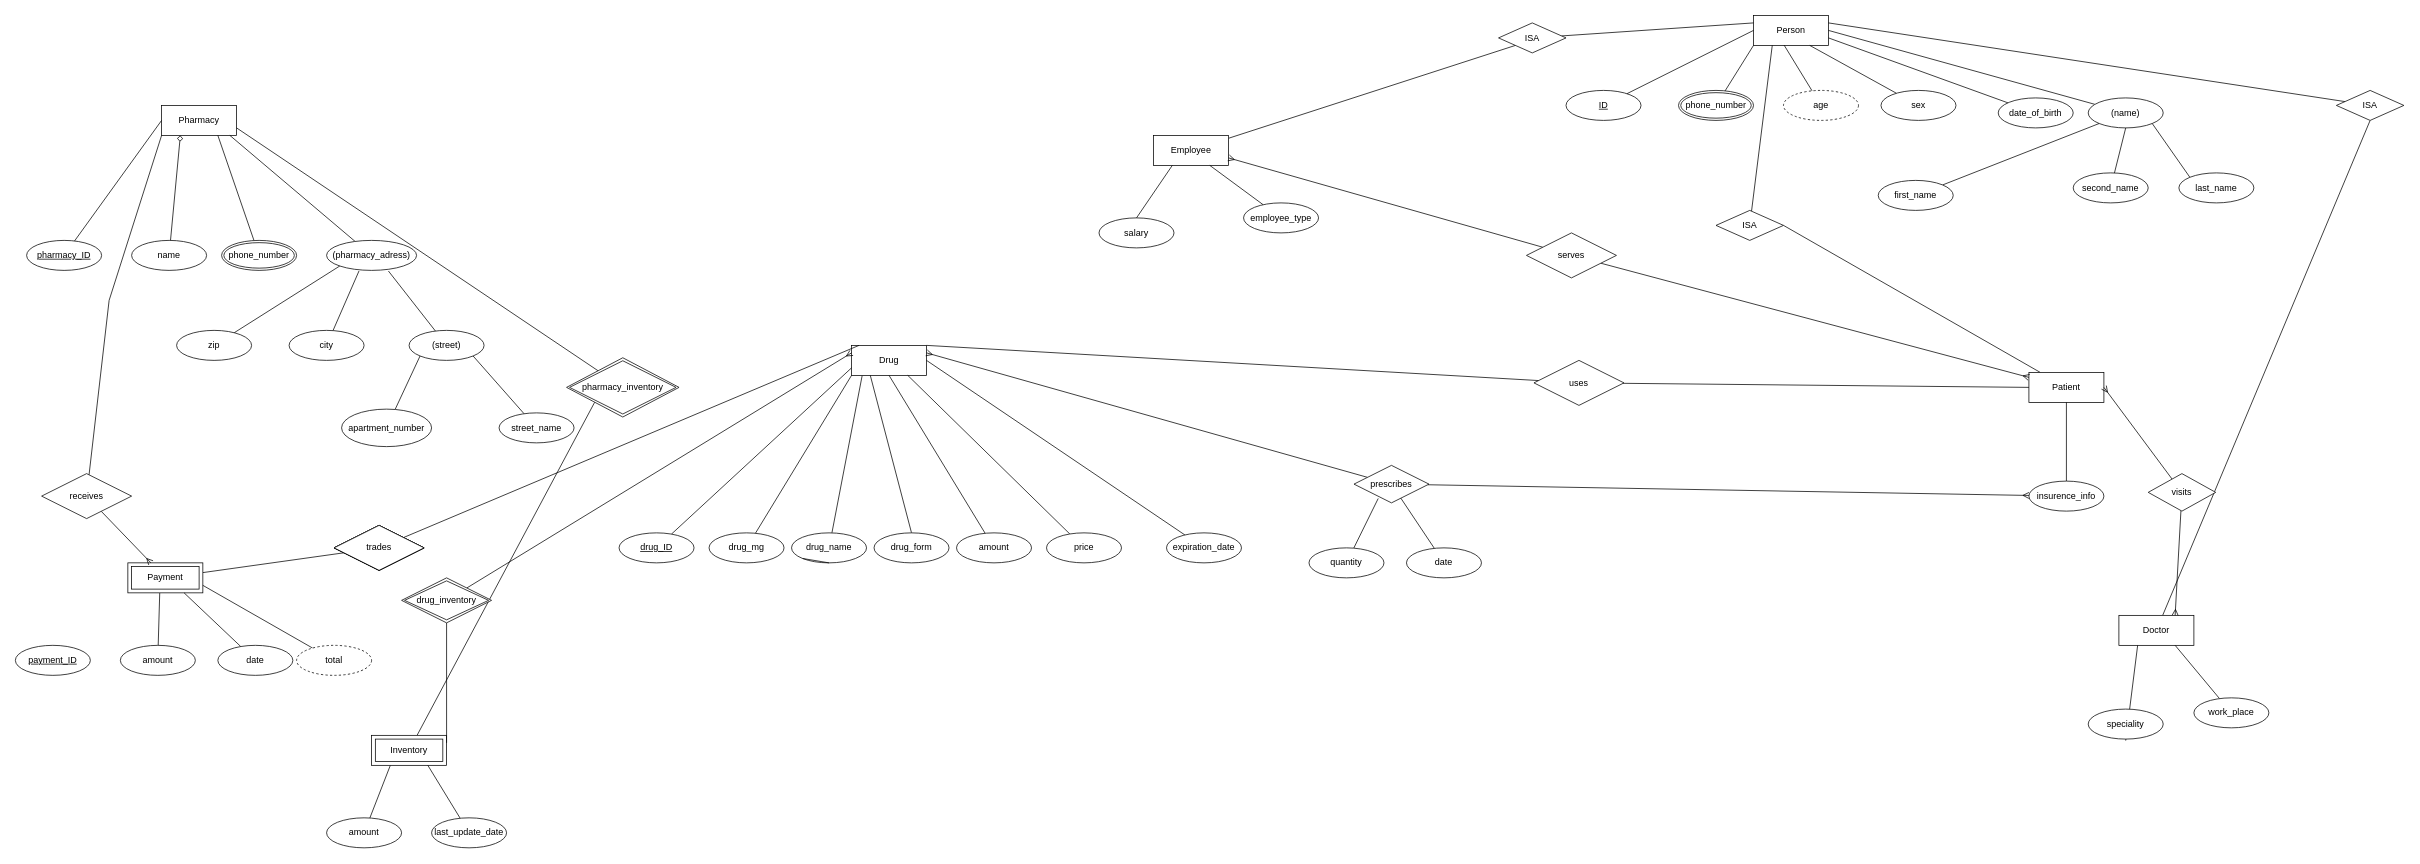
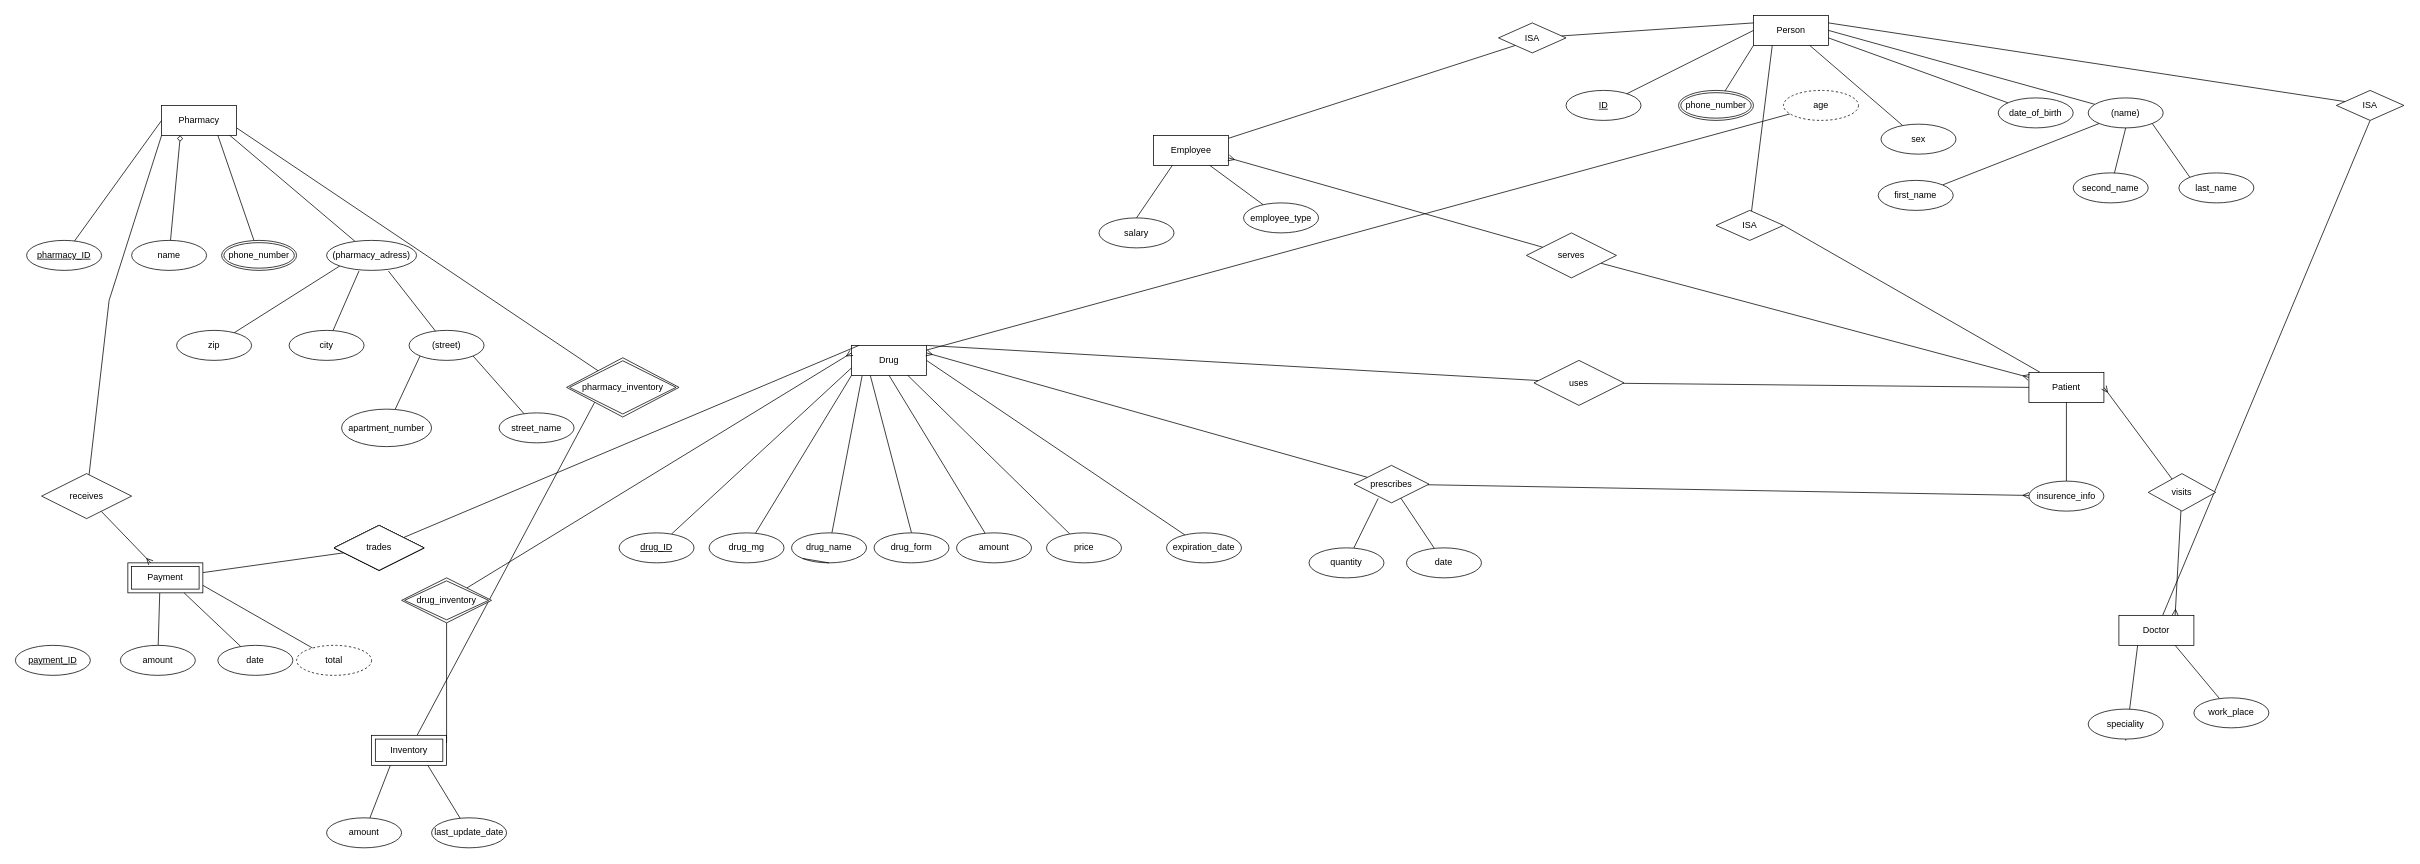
- <mxCell id="36" style="edgeStyle=none;rounded=0;orthogonalLoop=1;jettySize=auto;html=1;entryX=0.408;entryY=0.99;entryDx=0;entryDy=0;entryPerimeter=0;startArrow=none;startFill=0;endArrow=none;endFill=0;" edge="1" parent="1" source="37" target="21"><mxGeometry relative="1" as="geometry" /></mxCell>
+ <mxCell id="36" style="edgeStyle=none;rounded=0;orthogonalLoop=1;jettySize=auto;html=1;startArrow=none;startFill=0;endArrow=none;endFill=0;" edge="1" parent="1" source="37" target="22"><mxGeometry relative="1" as="geometry" /></mxCell>
- <mxCell id="33" value="sex" style="ellipse;whiteSpace=wrap;html=1;align=center;" vertex="1" parent="1"><mxGeometry x="2507.75" y="120" width="100" height="40" as="geometry" /></mxCell>
+ <mxCell id="33" value="sex" style="ellipse;whiteSpace=wrap;html=1;align=center;" vertex="1" parent="1"><mxGeometry x="2507.75" y="165" width="100" height="40" as="geometry" /></mxCell>
